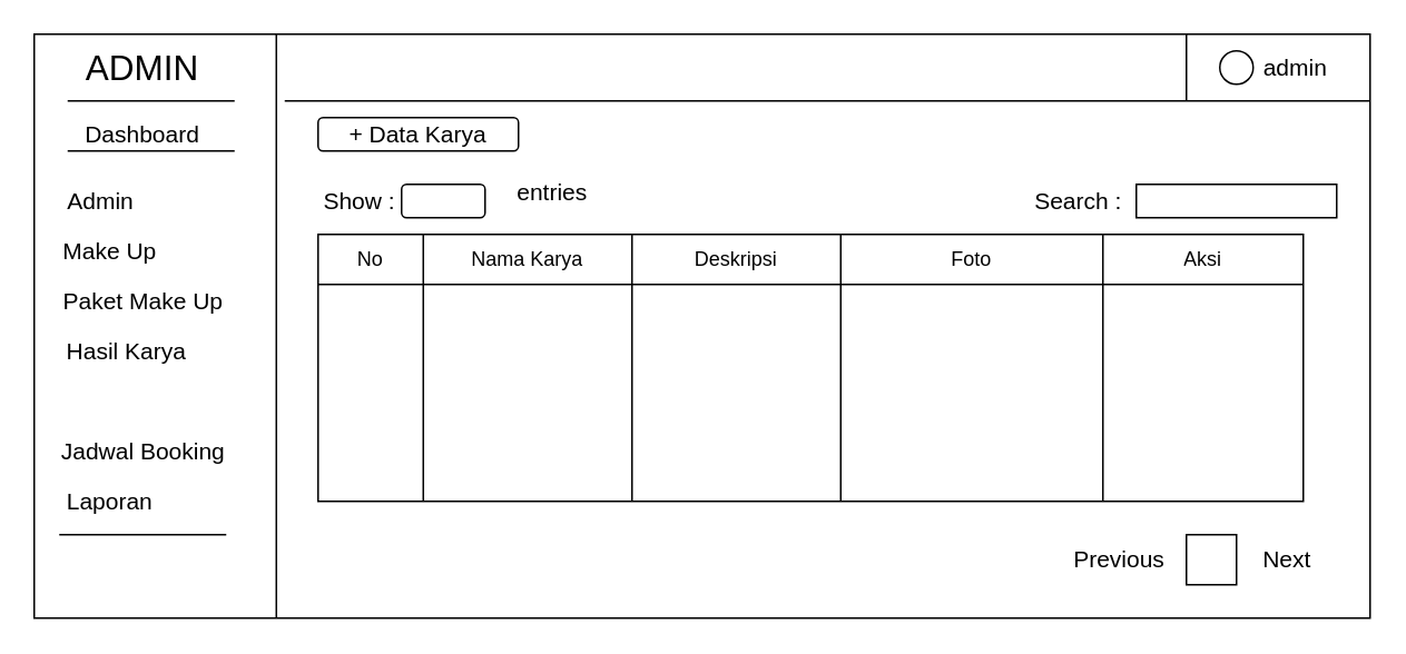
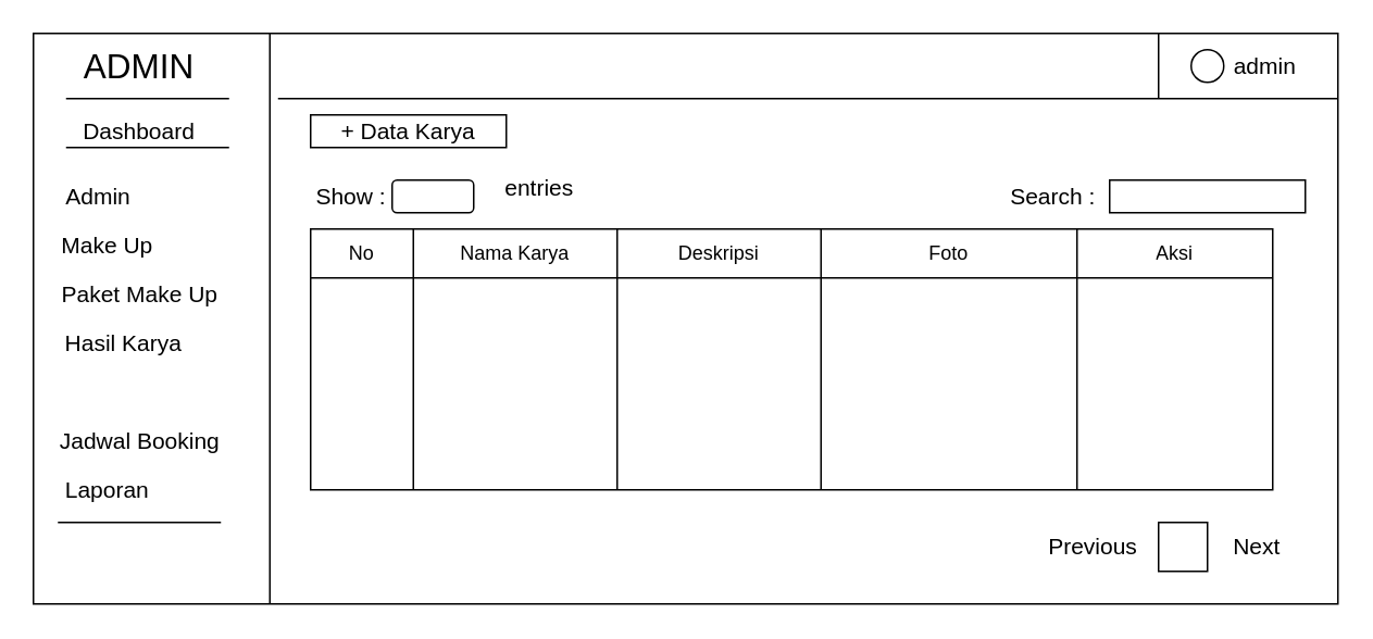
- <mxCell id="32" value="+ Data Karya" style="rounded=1;whiteSpace=wrap;html=1;fontSize=14;" parent="1" vertex="1"><mxGeometry x="190" y="70" width="120" height="20" as="geometry" /></mxCell>
+ <mxCell id="32" value="+ Data Karya" style="whiteSpace=wrap;html=1;fontSize=14;rounded=0;" parent="1" vertex="1"><mxGeometry x="190" y="70" width="120" height="20" as="geometry" /></mxCell>
